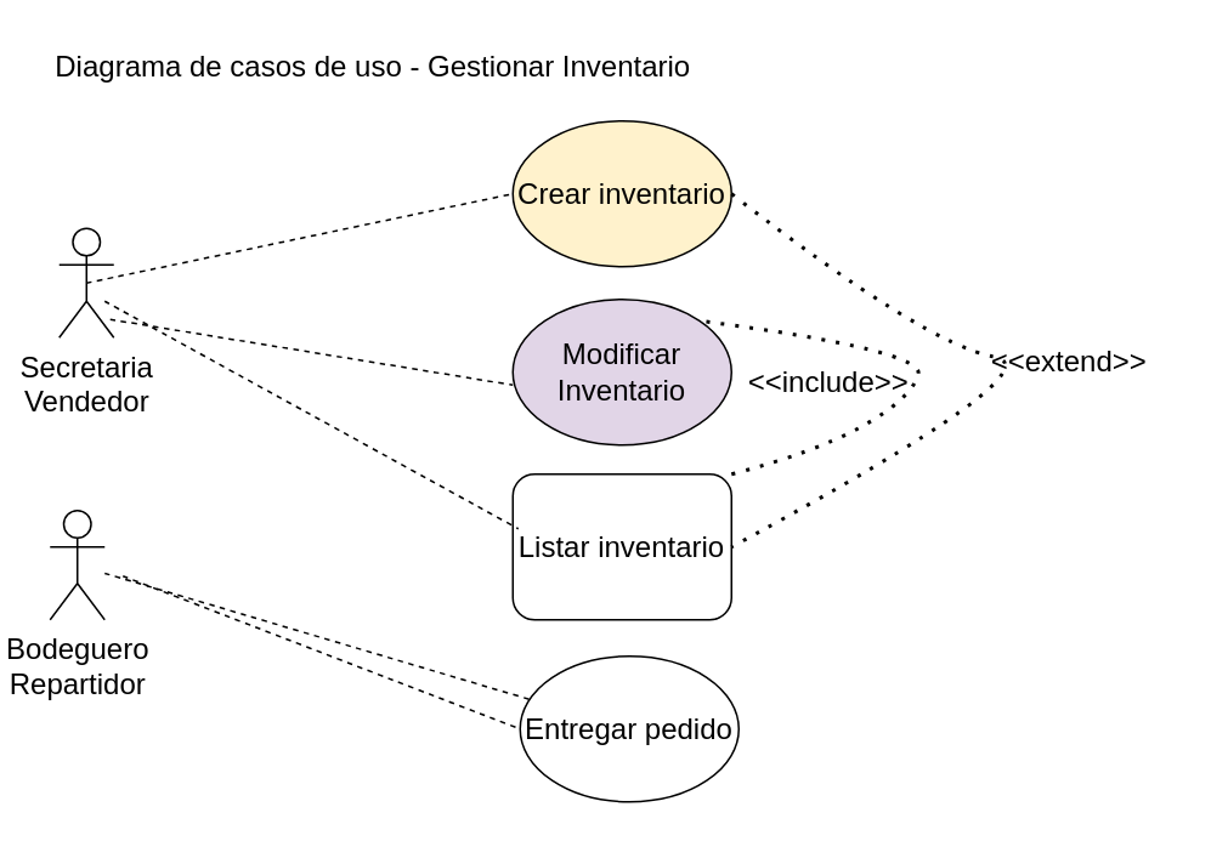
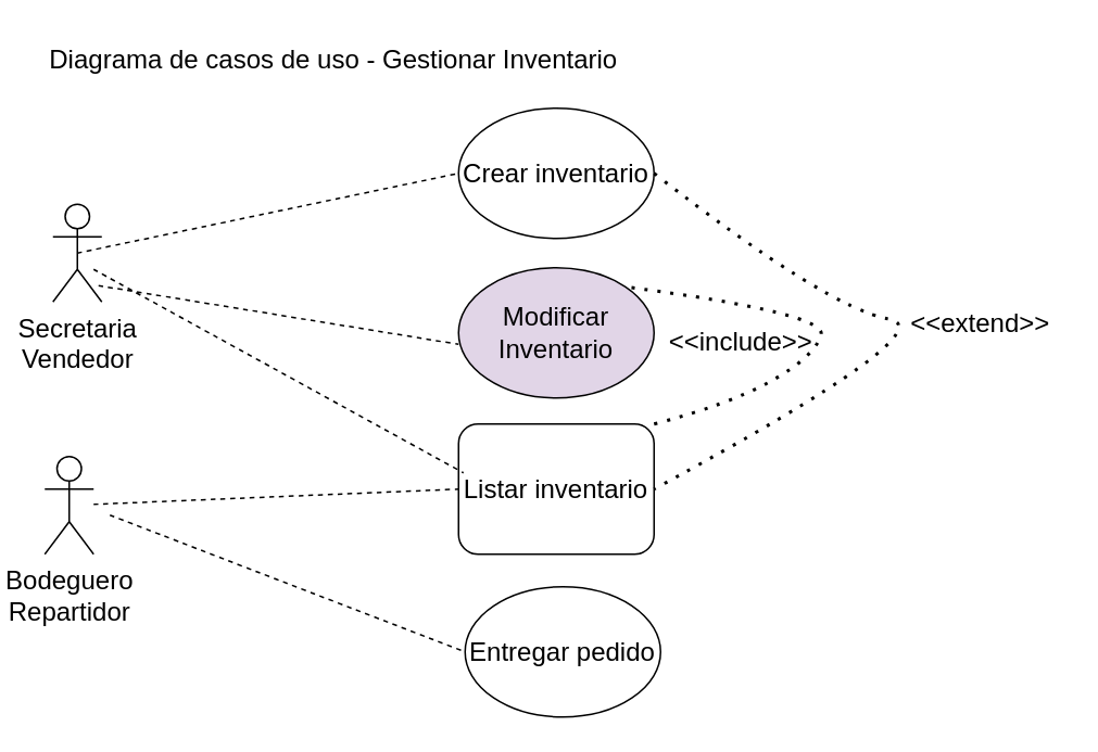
- <mxCell id="5" value="Crear inventario" style="ellipse;whiteSpace=wrap;html=1;fontSize=16;fillColor=#fff2cc;" vertex="1" parent="1"><mxGeometry x="281" y="66" width="120" height="80" as="geometry" /></mxCell>
+ <mxCell id="5" value="Crear inventario" style="ellipse;whiteSpace=wrap;html=1;fontSize=16;" vertex="1" parent="1"><mxGeometry x="281" y="66" width="120" height="80" as="geometry" /></mxCell>
- <mxCell id="15" value="&amp;lt;&amp;lt;extend&amp;gt;&amp;gt;" style="text;html=1;align=center;verticalAlign=middle;resizable=0;points=[];autosize=1;strokeColor=none;fillColor=none;fontSize=16;" vertex="1" parent="1"><mxGeometry x="534" y="182" width="103" height="31" as="geometry" /></mxCell>
+ <mxCell id="15" value="&amp;lt;&amp;lt;extend&amp;gt;&amp;gt;" style="text;html=1;align=center;verticalAlign=middle;resizable=0;points=[];autosize=1;strokeColor=none;fillColor=none;fontSize=16;" vertex="1" parent="1"><mxGeometry x="549" y="182" width="103" height="31" as="geometry" /></mxCell>
- <mxCell id="11" value="" style="endArrow=none;dashed=1;html=1;rounded=0;fontSize=12;startSize=8;endSize=8;curved=1;" edge="1" parent="1" source="3" target="12"><mxGeometry width="50" height="50" relative="1" as="geometry"><mxPoint x="217" y="305" as="sourcePoint" /><mxPoint x="267" y="255" as="targetPoint" /></mxGeometry></mxCell>
+ <mxCell id="11" value="" style="endArrow=none;dashed=1;html=1;rounded=0;fontSize=12;startSize=8;endSize=8;curved=1;entryX=0;entryY=0.5;entryDx=0;entryDy=0;" edge="1" parent="1" source="3" target="7"><mxGeometry width="50" height="50" relative="1" as="geometry"><mxPoint x="217" y="305" as="sourcePoint" /><mxPoint x="267" y="255" as="targetPoint" /></mxGeometry></mxCell>
